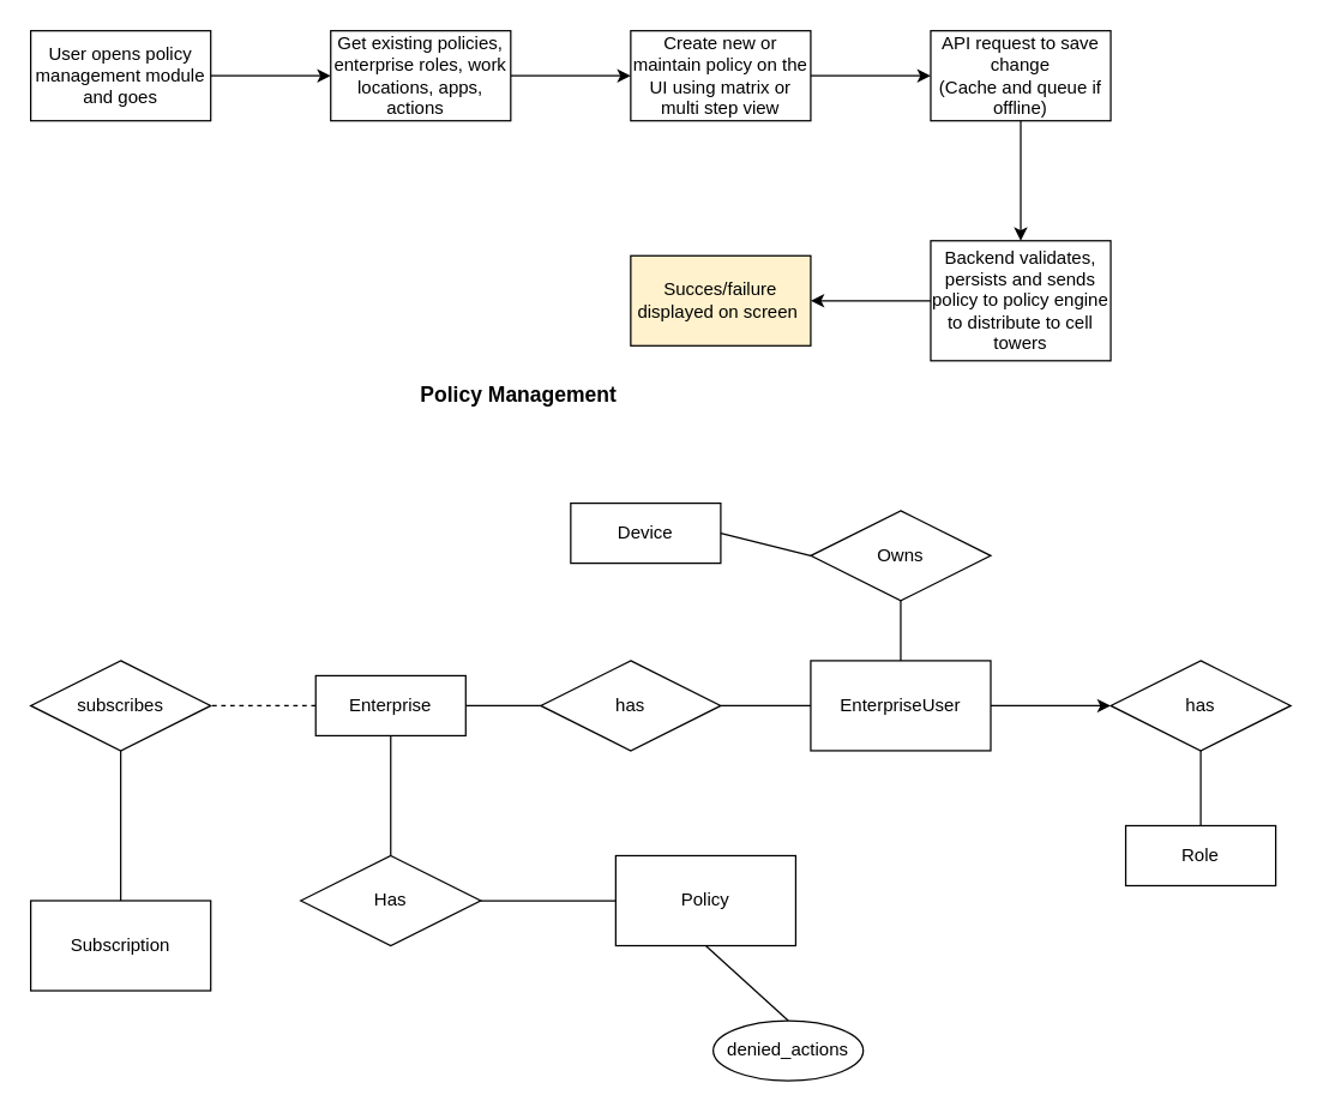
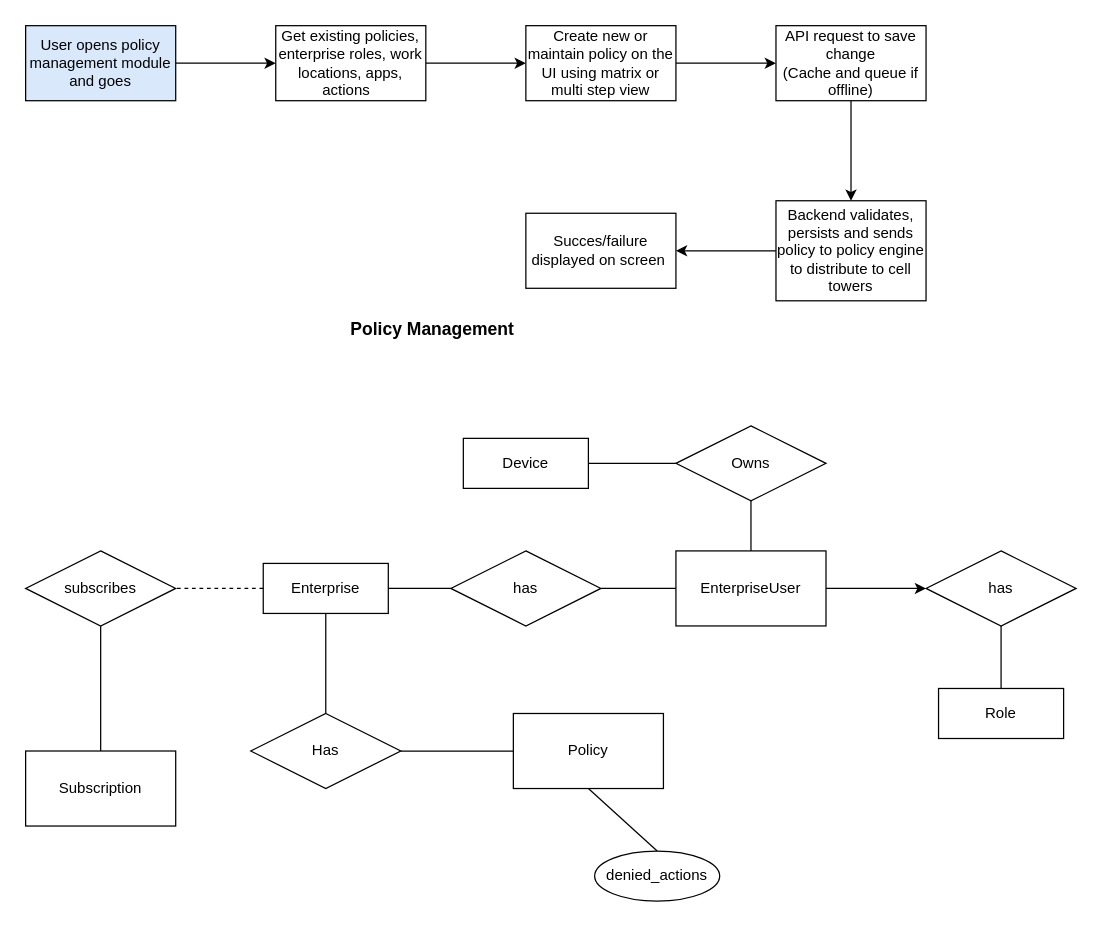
- <mxCell id="3" value="User opens policy management module&lt;div&gt;and goes&lt;/div&gt;" style="rounded=0;whiteSpace=wrap;html=1;" vertex="1" parent="1"><mxGeometry x="20" y="20" width="120" height="60" as="geometry" /></mxCell>
+ <mxCell id="3" value="User opens policy management module&lt;div&gt;and goes&lt;/div&gt;" style="rounded=0;whiteSpace=wrap;html=1;fillColor=#dae8fc;" vertex="1" parent="1"><mxGeometry x="20" y="20" width="120" height="60" as="geometry" /></mxCell>
- <mxCell id="12" value="Succes/failure displayed on screen&amp;nbsp;" style="whiteSpace=wrap;html=1;rounded=0;fillColor=#fff2cc;" vertex="1" parent="1"><mxGeometry x="420" y="170" width="120" height="60" as="geometry" /></mxCell>
+ <mxCell id="12" value="Succes/failure displayed on screen&amp;nbsp;" style="whiteSpace=wrap;html=1;rounded=0;" vertex="1" parent="1"><mxGeometry x="420" y="170" width="120" height="60" as="geometry" /></mxCell>
- <mxCell id="33" value="Device" style="whiteSpace=wrap;html=1;align=center;" vertex="1" parent="1"><mxGeometry x="380" y="335" width="100" height="40" as="geometry" /></mxCell>
+ <mxCell id="33" value="Device" style="whiteSpace=wrap;html=1;align=center;" vertex="1" parent="1"><mxGeometry x="370" y="350" width="100" height="40" as="geometry" /></mxCell>
